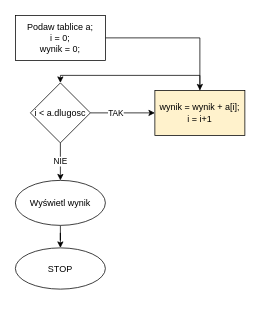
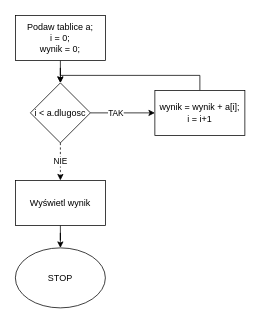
- <mxCell id="3" value="" style="edgeStyle=orthogonalEdgeStyle;rounded=0;orthogonalLoop=1;jettySize=auto;html=1;" edge="1" parent="1" source="4" target="12"><mxGeometry relative="1" as="geometry" /></mxCell>
+ <mxCell id="3" value="" style="edgeStyle=orthogonalEdgeStyle;rounded=0;orthogonalLoop=1;jettySize=auto;html=1;" edge="1" parent="1" source="4" target="8"><mxGeometry relative="1" as="geometry" /></mxCell>
- <mxCell id="12" value="wynik = wynik + a[i];&lt;br&gt;i = i+1" style="rounded=0;whiteSpace=wrap;html=1;fillColor=#fff2cc;" vertex="1" parent="1"><mxGeometry x="206" y="120" width="120" height="60" as="geometry" /></mxCell>
+ <mxCell id="12" value="wynik = wynik + a[i];&lt;br&gt;i = i+1" style="rounded=0;whiteSpace=wrap;html=1;" vertex="1" parent="1"><mxGeometry x="206" y="120" width="120" height="60" as="geometry" /></mxCell>
- <mxCell id="5" value="NIE" style="edgeStyle=orthogonalEdgeStyle;rounded=0;orthogonalLoop=1;jettySize=auto;html=1;" edge="1" parent="1" source="8" target="10"><mxGeometry relative="1" as="geometry" /></mxCell>
+ <mxCell id="5" value="NIE" style="edgeStyle=orthogonalEdgeStyle;rounded=0;orthogonalLoop=1;jettySize=auto;html=1;dashed=1;" edge="1" parent="1" source="8" target="10"><mxGeometry relative="1" as="geometry" /></mxCell>
- <mxCell id="10" value="Wyświetl wynik" style="ellipse;whiteSpace=wrap;html=1;" vertex="1" parent="1"><mxGeometry x="20" y="240" width="120" height="60" as="geometry" /></mxCell>
+ <mxCell id="10" value="Wyświetl wynik" style="rounded=0;whiteSpace=wrap;html=1;" vertex="1" parent="1"><mxGeometry x="20" y="240" width="120" height="60" as="geometry" /></mxCell>
- <mxCell id="2" value="STOP" style="ellipse;whiteSpace=wrap;html=1;" vertex="1" parent="1"><mxGeometry x="20" y="330" width="120" height="55" as="geometry" /></mxCell>
+ <mxCell id="2" value="STOP" style="ellipse;whiteSpace=wrap;html=1;" vertex="1" parent="1"><mxGeometry x="20" y="330" width="120" height="80" as="geometry" /></mxCell>
